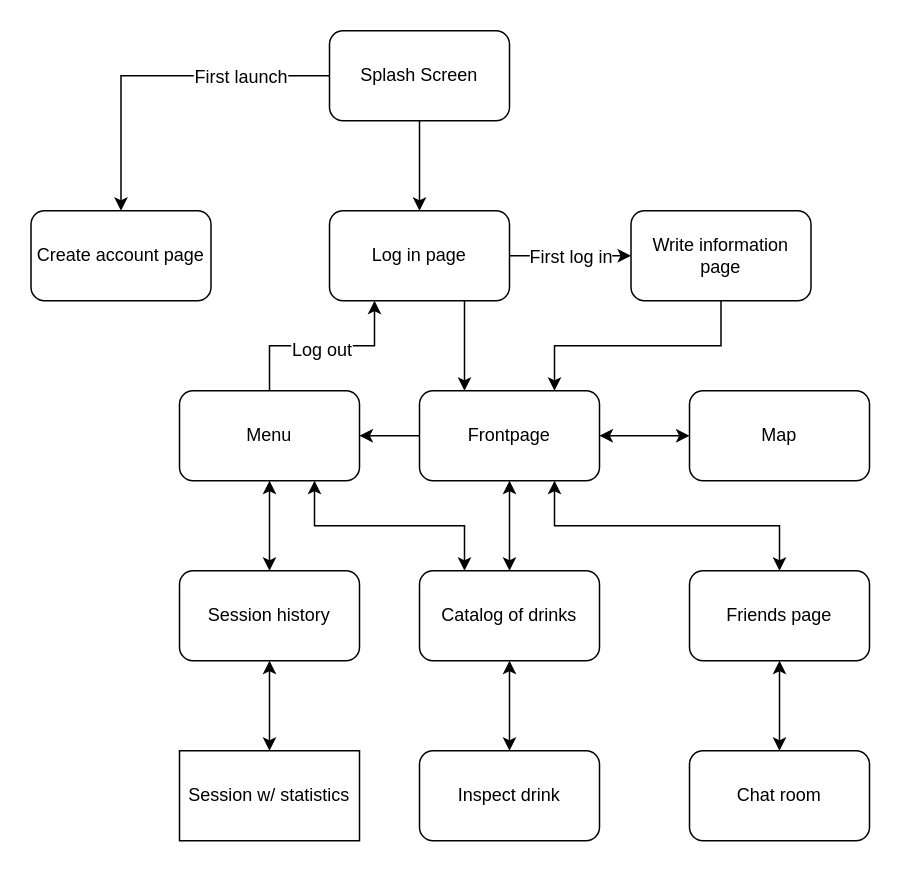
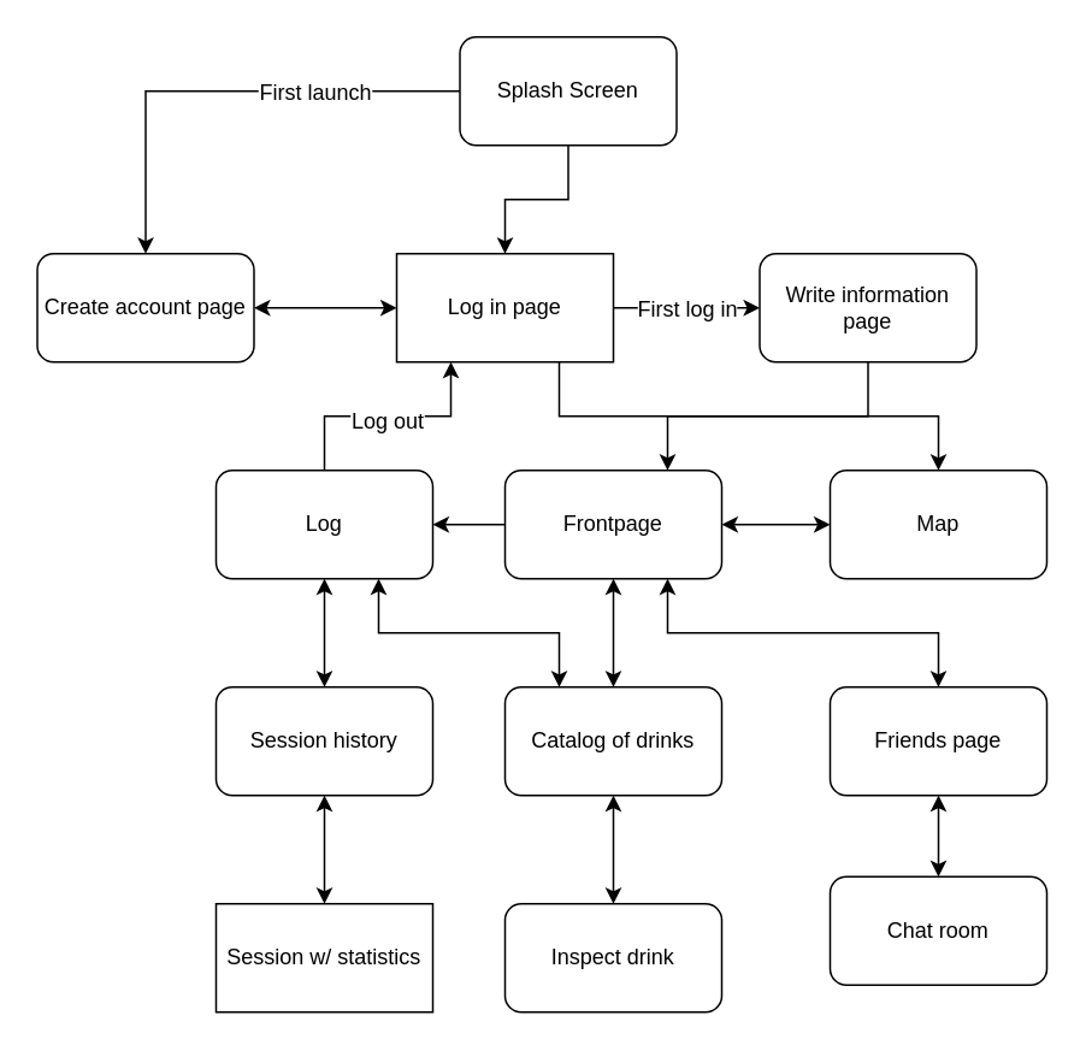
- <mxCell id="33" value="Splash Screen" style="rounded=1;whiteSpace=wrap;html=1;fontSize=12;glass=0;strokeWidth=1;shadow=0;" vertex="1" parent="1"><mxGeometry x="219" y="20" width="120" height="60" as="geometry" /></mxCell>
+ <mxCell id="33" value="Splash Screen" style="rounded=1;whiteSpace=wrap;html=1;fontSize=12;glass=0;strokeWidth=1;shadow=0;" vertex="1" parent="1"><mxGeometry x="254" y="20" width="120" height="60" as="geometry" /></mxCell>
+ <mxCell id="27" style="edgeStyle=orthogonalEdgeStyle;rounded=0;orthogonalLoop=1;jettySize=auto;html=1;entryX=0;entryY=0.5;entryDx=0;entryDy=0;labelBackgroundColor=none;fontSize=12;fontColor=#000000;startArrow=classic;startFill=1;strokeColor=#000000;strokeWidth=1;" edge="1" parent="1" source="28" target="7"><mxGeometry relative="1" as="geometry" /></mxCell>
- <mxCell id="7" value="Log in page" style="rounded=1;whiteSpace=wrap;html=1;fontSize=12;glass=0;strokeWidth=1;shadow=0;" parent="1" vertex="1"><mxGeometry x="219" y="140" width="120" height="60" as="geometry" /></mxCell>
+ <mxCell id="7" value="Log in page" style="whiteSpace=wrap;html=1;fontSize=12;glass=0;strokeWidth=1;shadow=0;rounded=0;" parent="1" vertex="1"><mxGeometry x="219" y="140" width="120" height="60" as="geometry" /></mxCell>
- <mxCell id="2" style="edgeStyle=orthogonalEdgeStyle;rounded=0;orthogonalLoop=1;jettySize=auto;html=1;entryX=0.25;entryY=0;entryDx=0;entryDy=0;exitX=0.75;exitY=1;exitDx=0;exitDy=0;" parent="1" source="7" target="12" edge="1"><mxGeometry relative="1" as="geometry" /></mxCell>
+ <mxCell id="2" style="edgeStyle=orthogonalEdgeStyle;rounded=0;orthogonalLoop=1;jettySize=auto;html=1;exitX=0.75;exitY=1;exitDx=0;exitDy=0;" parent="1" source="7" target="23" edge="1"><mxGeometry relative="1" as="geometry" /></mxCell>
- <mxCell id="19" value="Menu" style="rounded=1;whiteSpace=wrap;html=1;direction=east;" parent="1" vertex="1"><mxGeometry x="119" y="260" width="120" height="60" as="geometry" /></mxCell>
+ <mxCell id="19" value="Log" style="rounded=1;whiteSpace=wrap;html=1;direction=east;" parent="1" vertex="1"><mxGeometry x="119" y="260" width="120" height="60" as="geometry" /></mxCell>
- <mxCell id="31" value="Chat room" style="rounded=1;whiteSpace=wrap;html=1;" vertex="1" parent="1"><mxGeometry x="459" y="500" width="120" height="60" as="geometry" /></mxCell>
+ <mxCell id="31" value="Chat room" style="rounded=1;whiteSpace=wrap;html=1;" vertex="1" parent="1"><mxGeometry x="459" y="485" width="120" height="60" as="geometry" /></mxCell>
